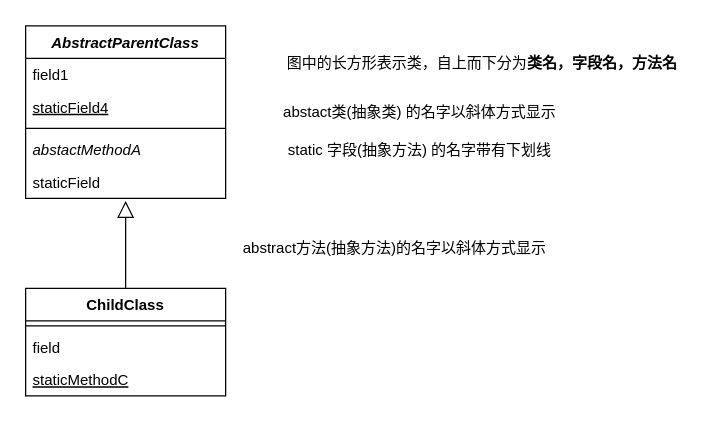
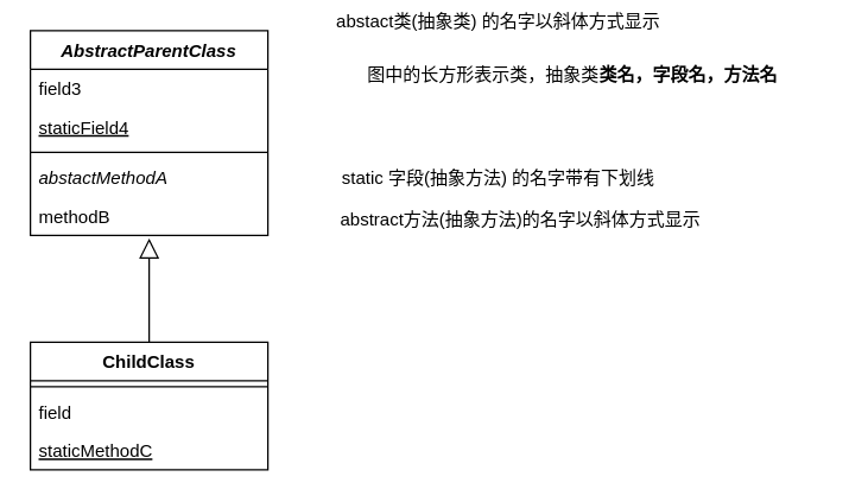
- <mxCell id="13" value="图中的长方形表示类，自上而下分为&lt;b&gt;类名，字段名，方法名&lt;/b&gt;" style="text;html=1;align=center;verticalAlign=middle;resizable=0;points=[];autosize=1;strokeColor=none;" vertex="1" parent="1"><mxGeometry x="220" y="40" width="330" height="20" as="geometry" /></mxCell>
+ <mxCell id="13" value="图中的长方形表示类，抽象类&lt;b&gt;类名，字段名，方法名&lt;/b&gt;" style="text;html=1;align=center;verticalAlign=middle;resizable=0;points=[];autosize=1;strokeColor=none;" vertex="1" parent="1"><mxGeometry x="220" y="40" width="330" height="20" as="geometry" /></mxCell>
- <mxCell id="3" value="field1" style="text;strokeColor=none;fillColor=none;align=left;verticalAlign=top;spacingLeft=4;spacingRight=4;overflow=hidden;rotatable=0;points=[[0,0.5],[1,0.5]];portConstraint=eastwest;fontStyle=0" vertex="1" parent="2"><mxGeometry y="26" width="160" height="26" as="geometry" /></mxCell>
+ <mxCell id="3" value="field3" style="text;strokeColor=none;fillColor=none;align=left;verticalAlign=top;spacingLeft=4;spacingRight=4;overflow=hidden;rotatable=0;points=[[0,0.5],[1,0.5]];portConstraint=eastwest;fontStyle=0" vertex="1" parent="2"><mxGeometry y="26" width="160" height="26" as="geometry" /></mxCell>
- <mxCell id="14" value="abstact类(抽象类) 的名字以斜体方式显示" style="text;html=1;align=center;verticalAlign=middle;resizable=0;points=[];autosize=1;strokeColor=none;labelPosition=center;verticalLabelPosition=middle;" vertex="1" parent="1"><mxGeometry x="220" y="79" width="230" height="20" as="geometry" /></mxCell>
+ <mxCell id="14" value="abstact类(抽象类) 的名字以斜体方式显示" style="text;html=1;align=center;verticalAlign=middle;resizable=0;points=[];autosize=1;strokeColor=none;labelPosition=center;verticalLabelPosition=middle;" vertex="1" parent="1"><mxGeometry x="220" y="4" width="230" height="20" as="geometry" /></mxCell>
- <mxCell id="7" value="staticField" style="text;strokeColor=none;fillColor=none;align=left;verticalAlign=top;spacingLeft=4;spacingRight=4;overflow=hidden;rotatable=0;points=[[0,0.5],[1,0.5]];portConstraint=eastwest;" vertex="1" parent="2"><mxGeometry y="112" width="160" height="26" as="geometry" /></mxCell>
+ <mxCell id="7" value="methodB" style="text;strokeColor=none;fillColor=none;align=left;verticalAlign=top;spacingLeft=4;spacingRight=4;overflow=hidden;rotatable=0;points=[[0,0.5],[1,0.5]];portConstraint=eastwest;" vertex="1" parent="2"><mxGeometry y="112" width="160" height="26" as="geometry" /></mxCell>
- <mxCell id="16" value="abstract方法(抽象方法)的名字以斜体方式显示" style="text;html=1;align=center;verticalAlign=middle;resizable=0;points=[];autosize=1;strokeColor=none;" vertex="1" parent="1"><mxGeometry x="185" y="188" width="260" height="20" as="geometry" /></mxCell>
+ <mxCell id="16" value="abstract方法(抽象方法)的名字以斜体方式显示" style="text;html=1;align=center;verticalAlign=middle;resizable=0;points=[];autosize=1;strokeColor=none;" vertex="1" parent="1"><mxGeometry x="220" y="138" width="260" height="20" as="geometry" /></mxCell>
